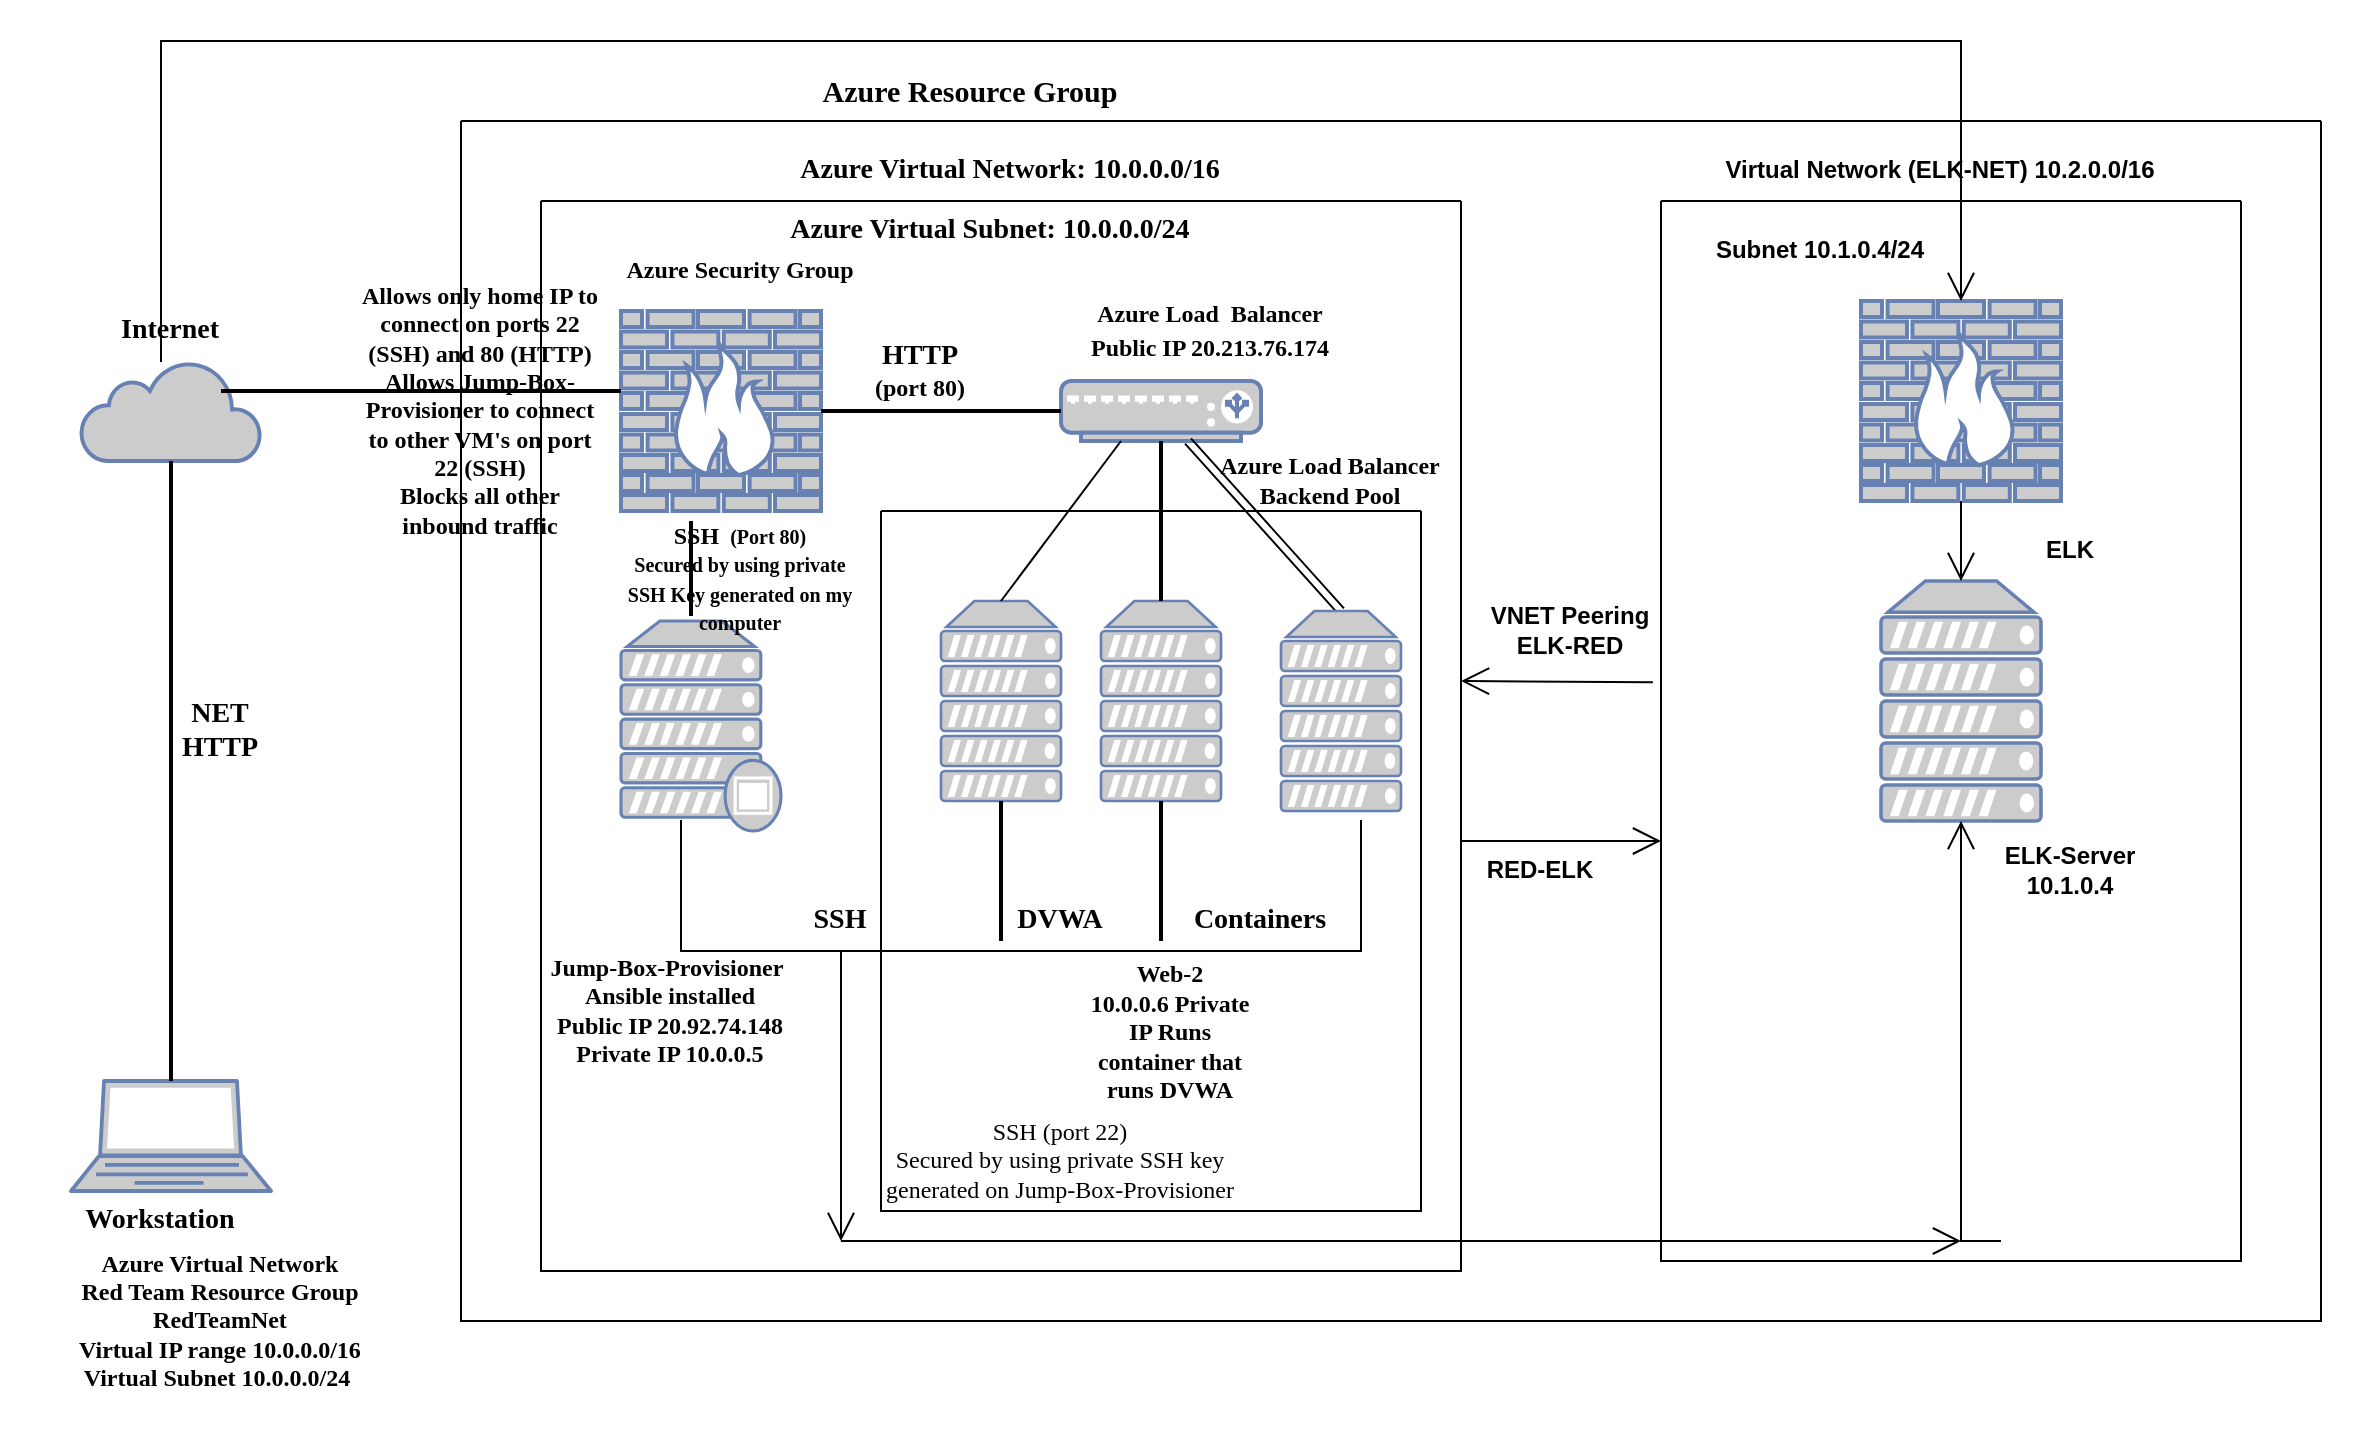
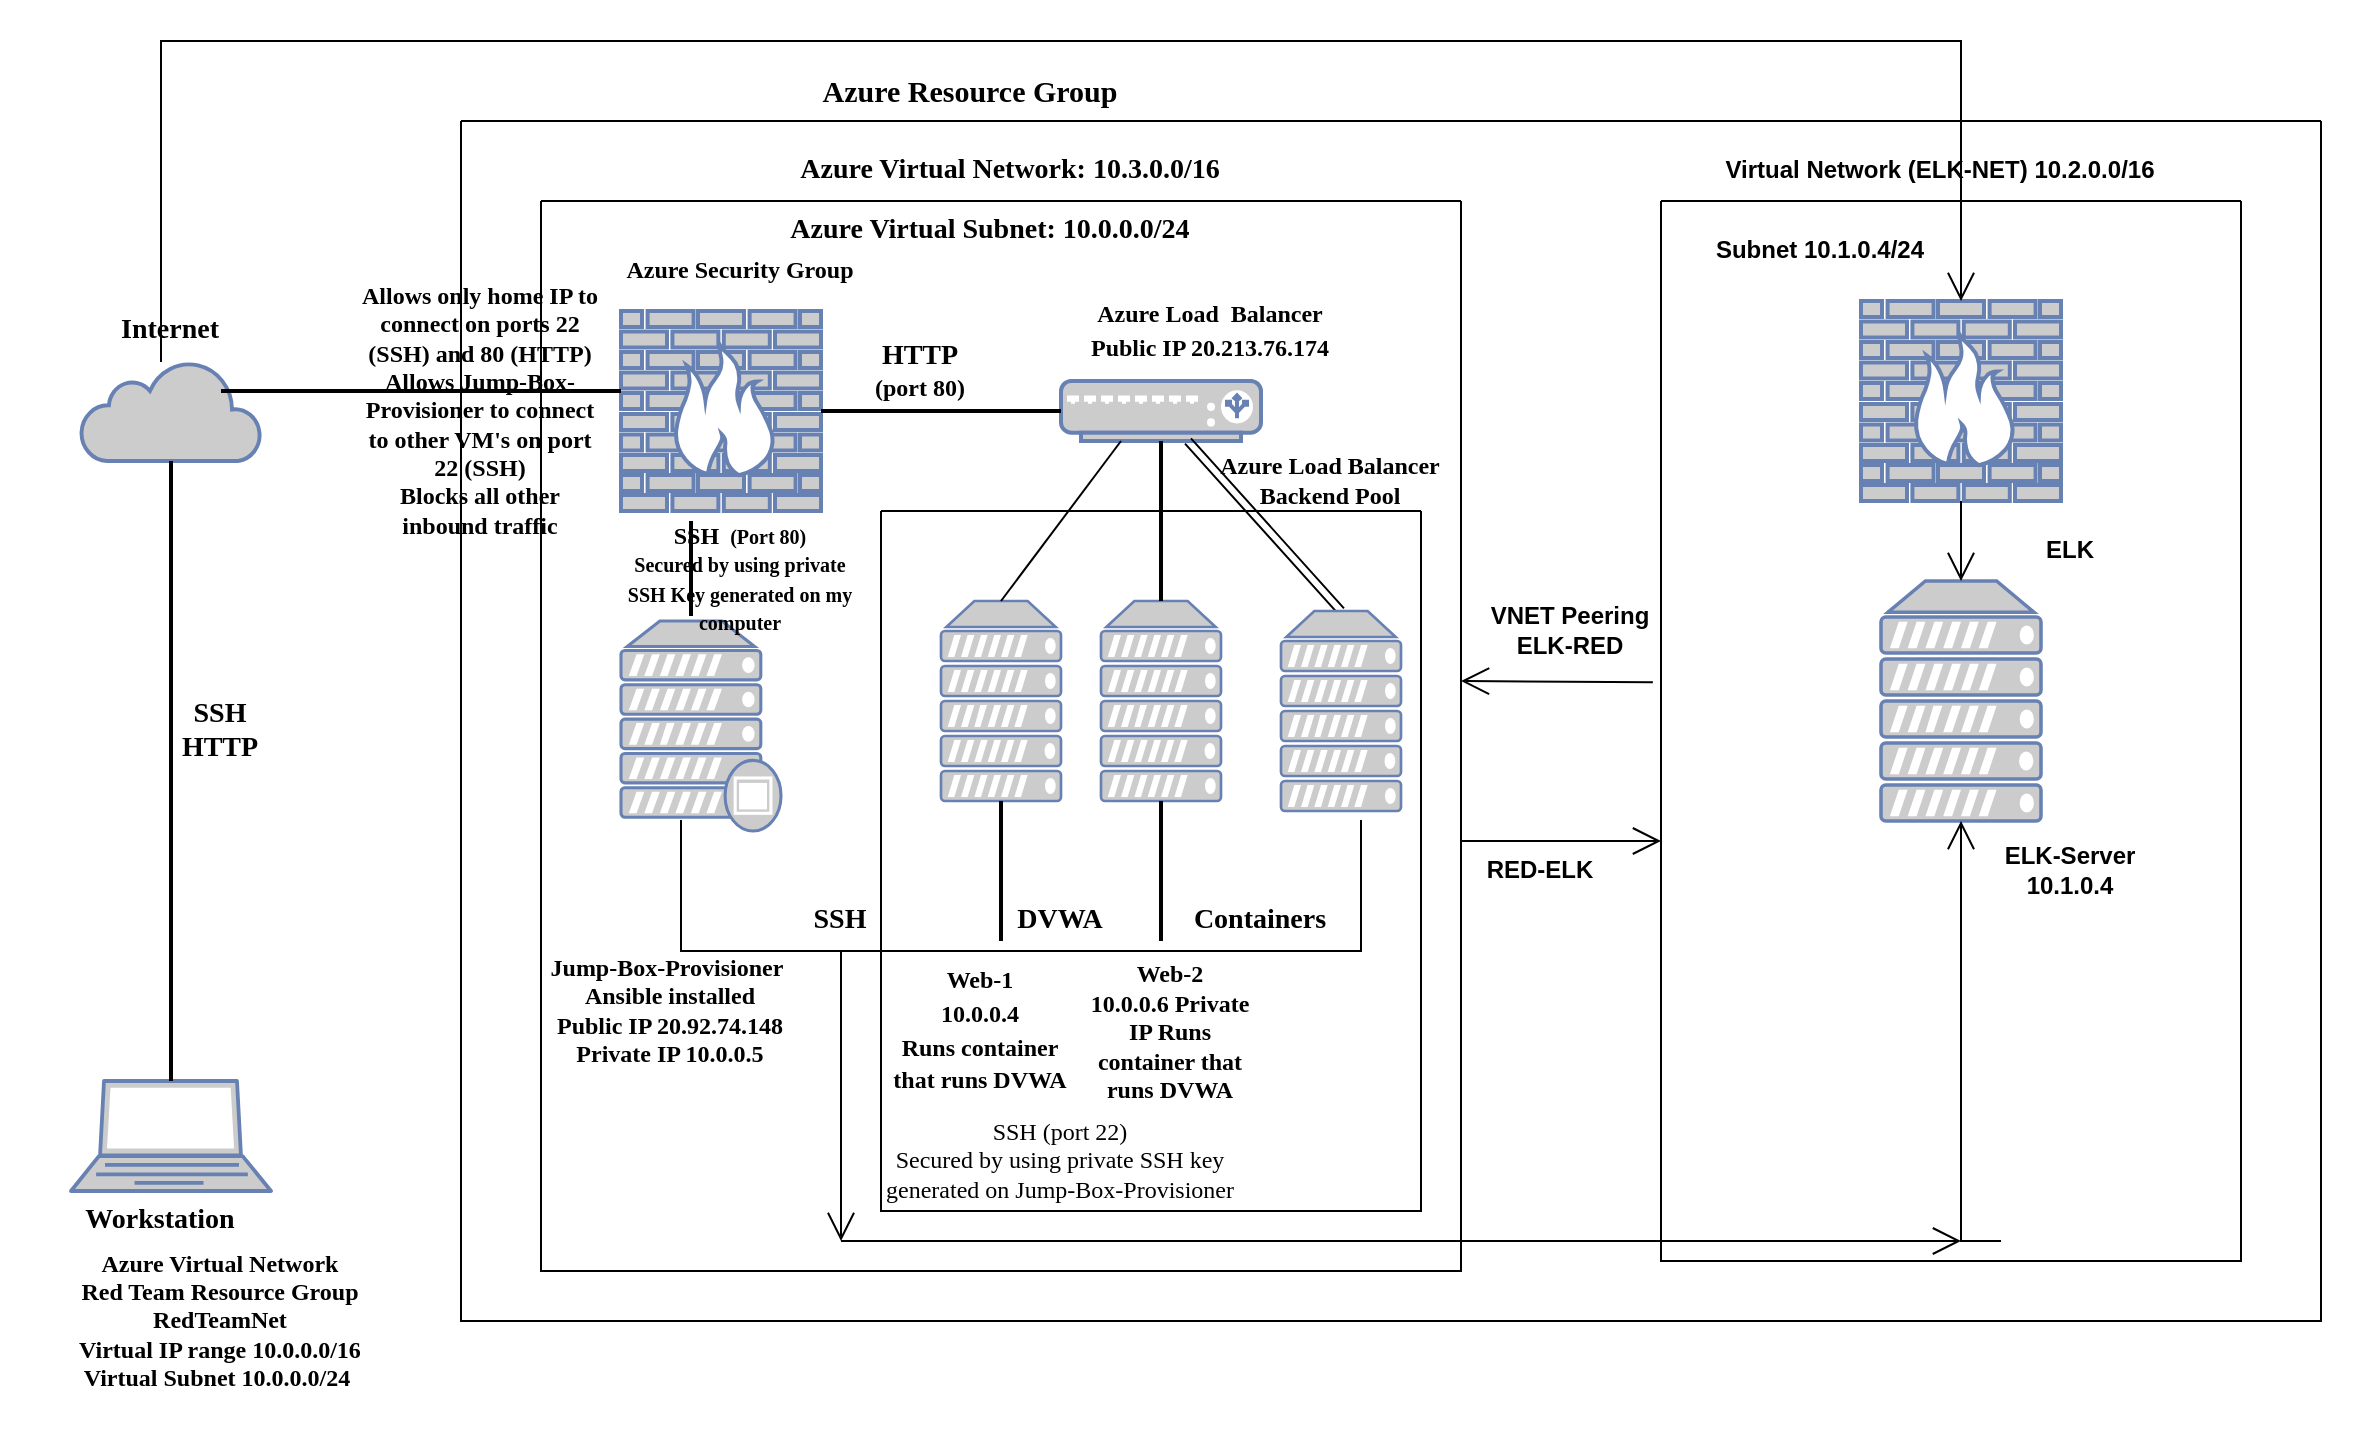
- <mxCell id="8" value="&lt;b&gt;Azure Virtual Network: 10.0.0.0/16&lt;/b&gt;" style="text;html=1;strokeColor=none;fillColor=none;align=center;verticalAlign=middle;whiteSpace=wrap;rounded=0;fontFamily=Times New Roman;fontSize=14;" parent="7" vertex="1"><mxGeometry x="100" y="10" width="350" height="30" as="geometry" /></mxCell>
+ <mxCell id="8" value="&lt;b&gt;Azure Virtual Network: 10.3.0.0/16&lt;/b&gt;" style="text;html=1;strokeColor=none;fillColor=none;align=center;verticalAlign=middle;whiteSpace=wrap;rounded=0;fontFamily=Times New Roman;fontSize=14;" parent="7" vertex="1"><mxGeometry x="100" y="10" width="350" height="30" as="geometry" /></mxCell>
- <mxCell id="6" value="&lt;b style=&quot;font-size: 14px;&quot;&gt;NET&lt;br&gt;HTTP&lt;br&gt;&lt;/b&gt;" style="text;html=1;strokeColor=none;fillColor=none;align=center;verticalAlign=middle;whiteSpace=wrap;rounded=0;fontFamily=Times New Roman;" parent="1" vertex="1"><mxGeometry x="80" y="350" width="60" height="30" as="geometry" /></mxCell>
+ <mxCell id="6" value="&lt;b style=&quot;font-size: 14px;&quot;&gt;SSH&lt;br&gt;HTTP&lt;br&gt;&lt;/b&gt;" style="text;html=1;strokeColor=none;fillColor=none;align=center;verticalAlign=middle;whiteSpace=wrap;rounded=0;fontFamily=Times New Roman;" parent="1" vertex="1"><mxGeometry x="80" y="350" width="60" height="30" as="geometry" /></mxCell>
+ <mxCell id="29" value="&lt;b&gt;&lt;font style=&quot;font-size: 12px;&quot;&gt;Web-1&lt;br&gt;10.0.0.4&lt;br&gt;Runs container that runs DVWA&lt;br&gt;&lt;/font&gt;&lt;/b&gt;" style="text;html=1;strokeColor=none;fillColor=none;align=center;verticalAlign=middle;whiteSpace=wrap;rounded=0;fontFamily=Times New Roman;fontSize=14;" parent="23" vertex="1"><mxGeometry y="220" width="100" height="80" as="geometry" /></mxCell>
